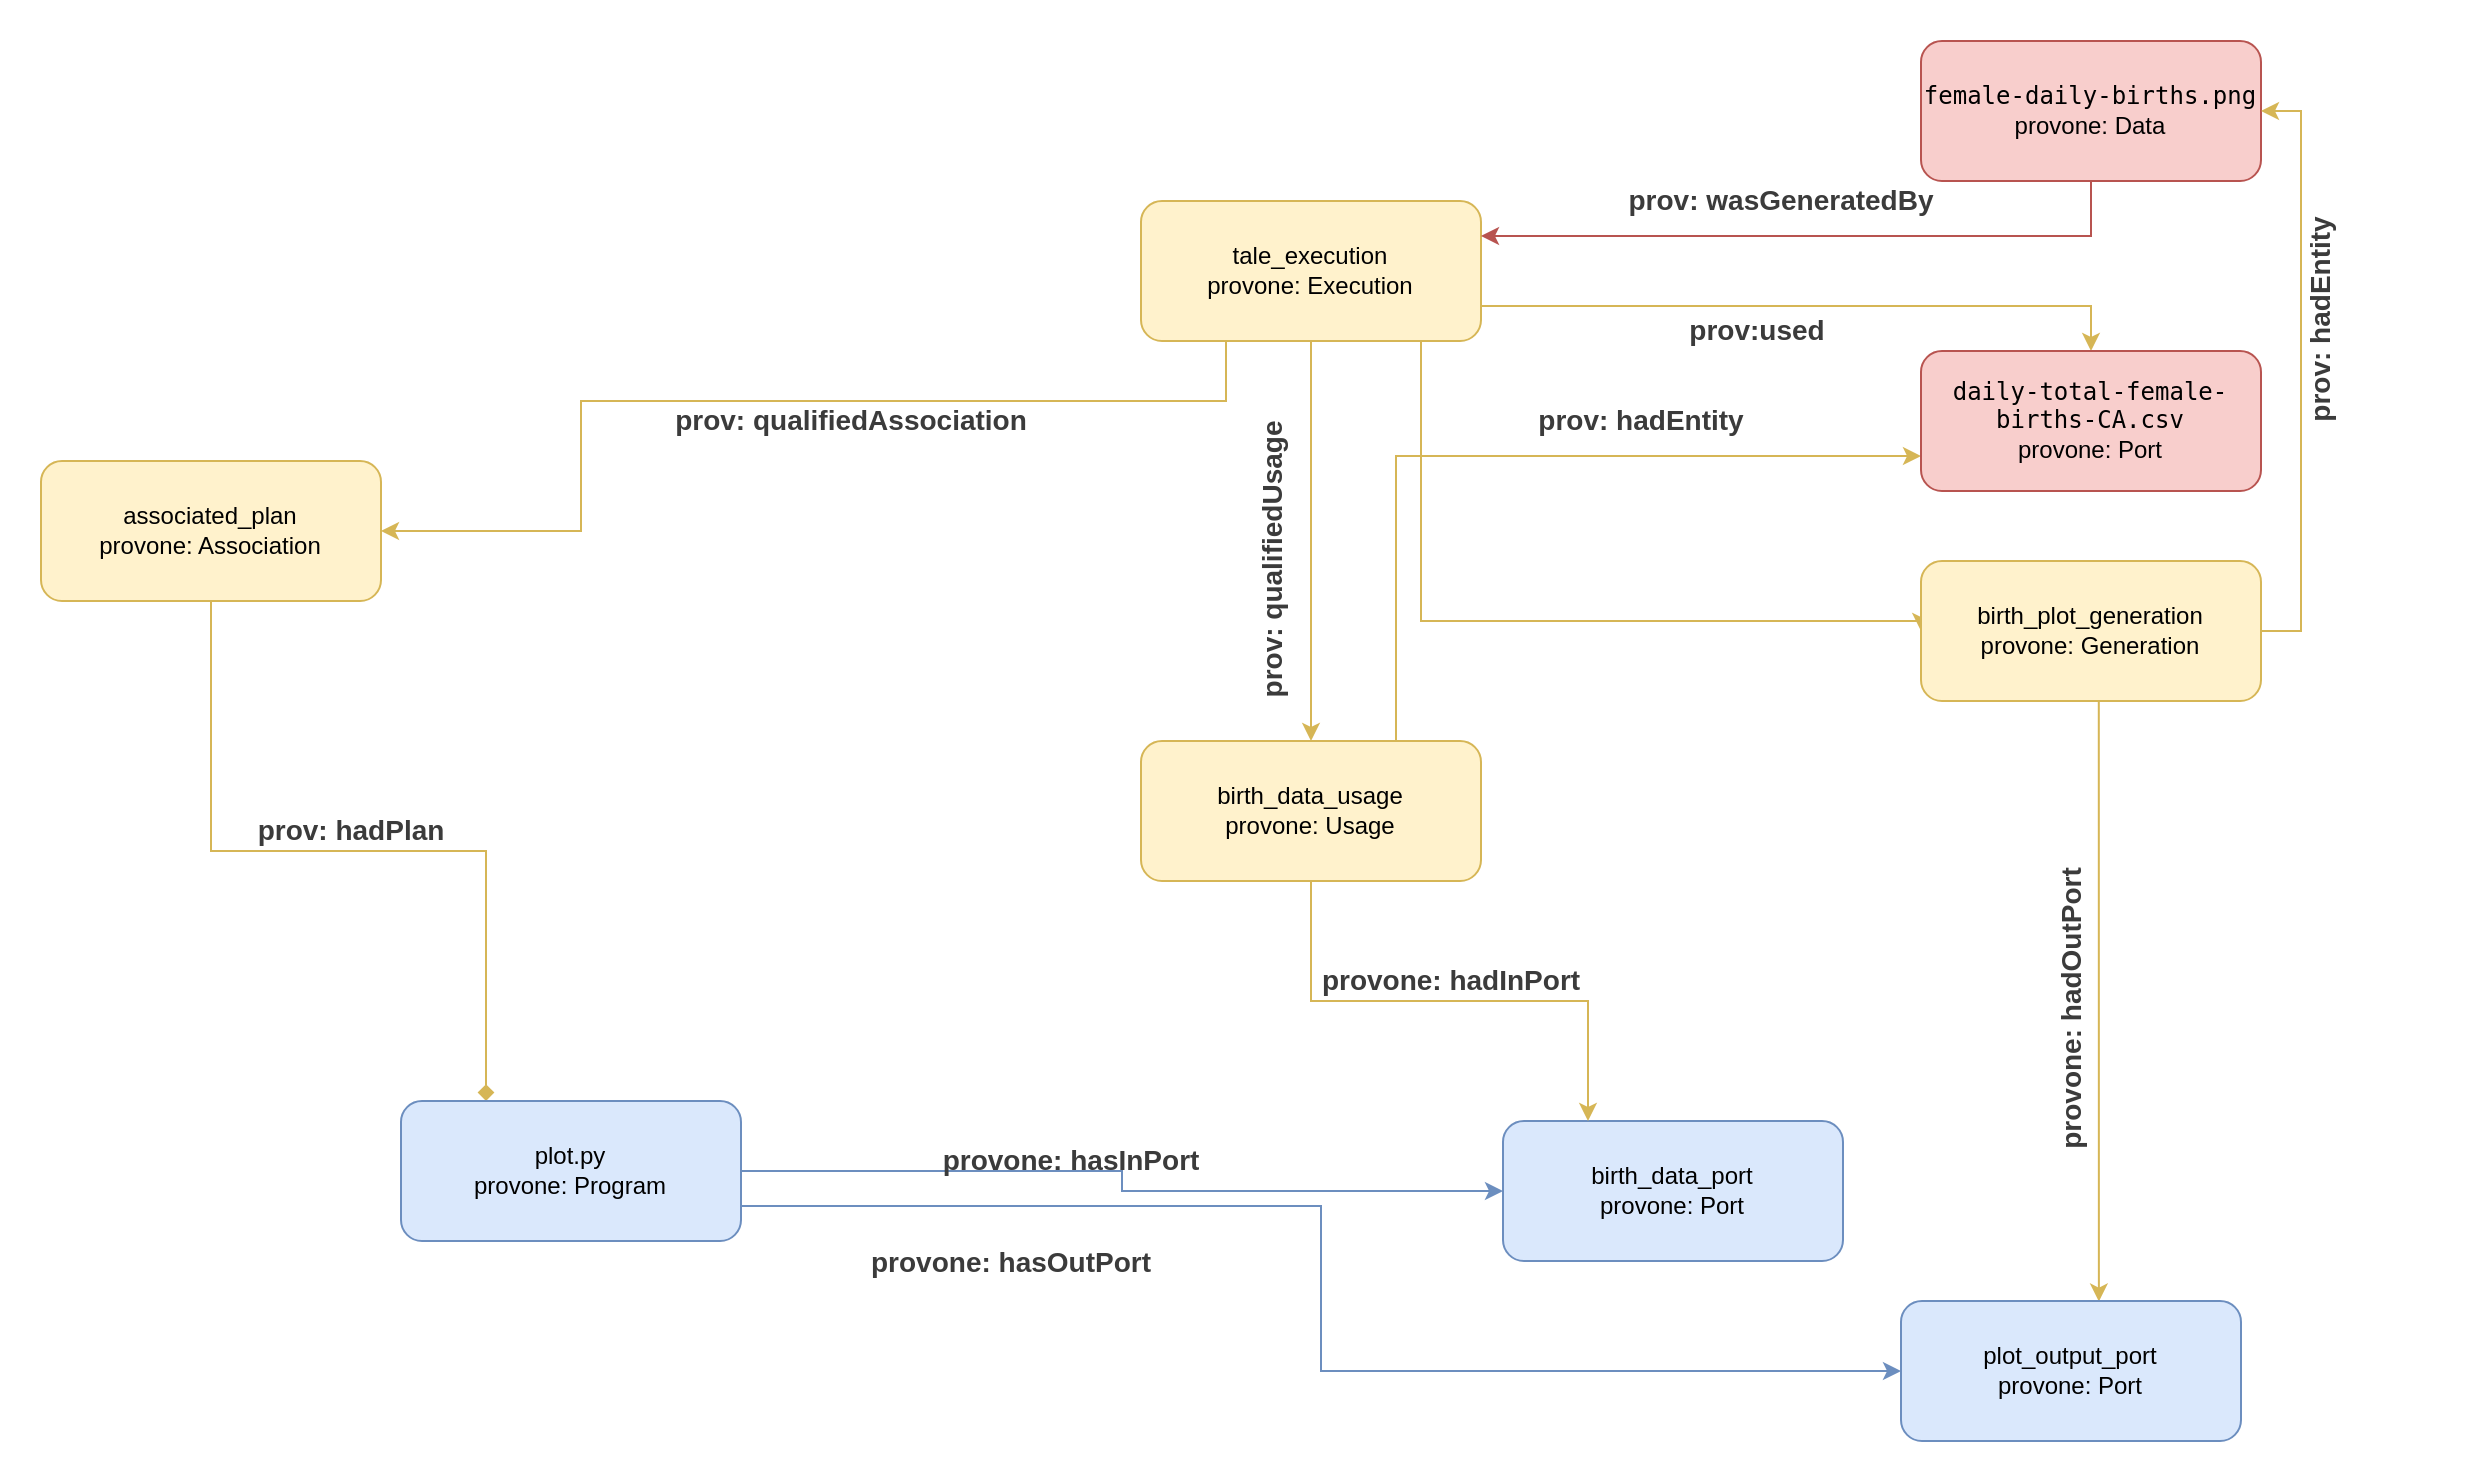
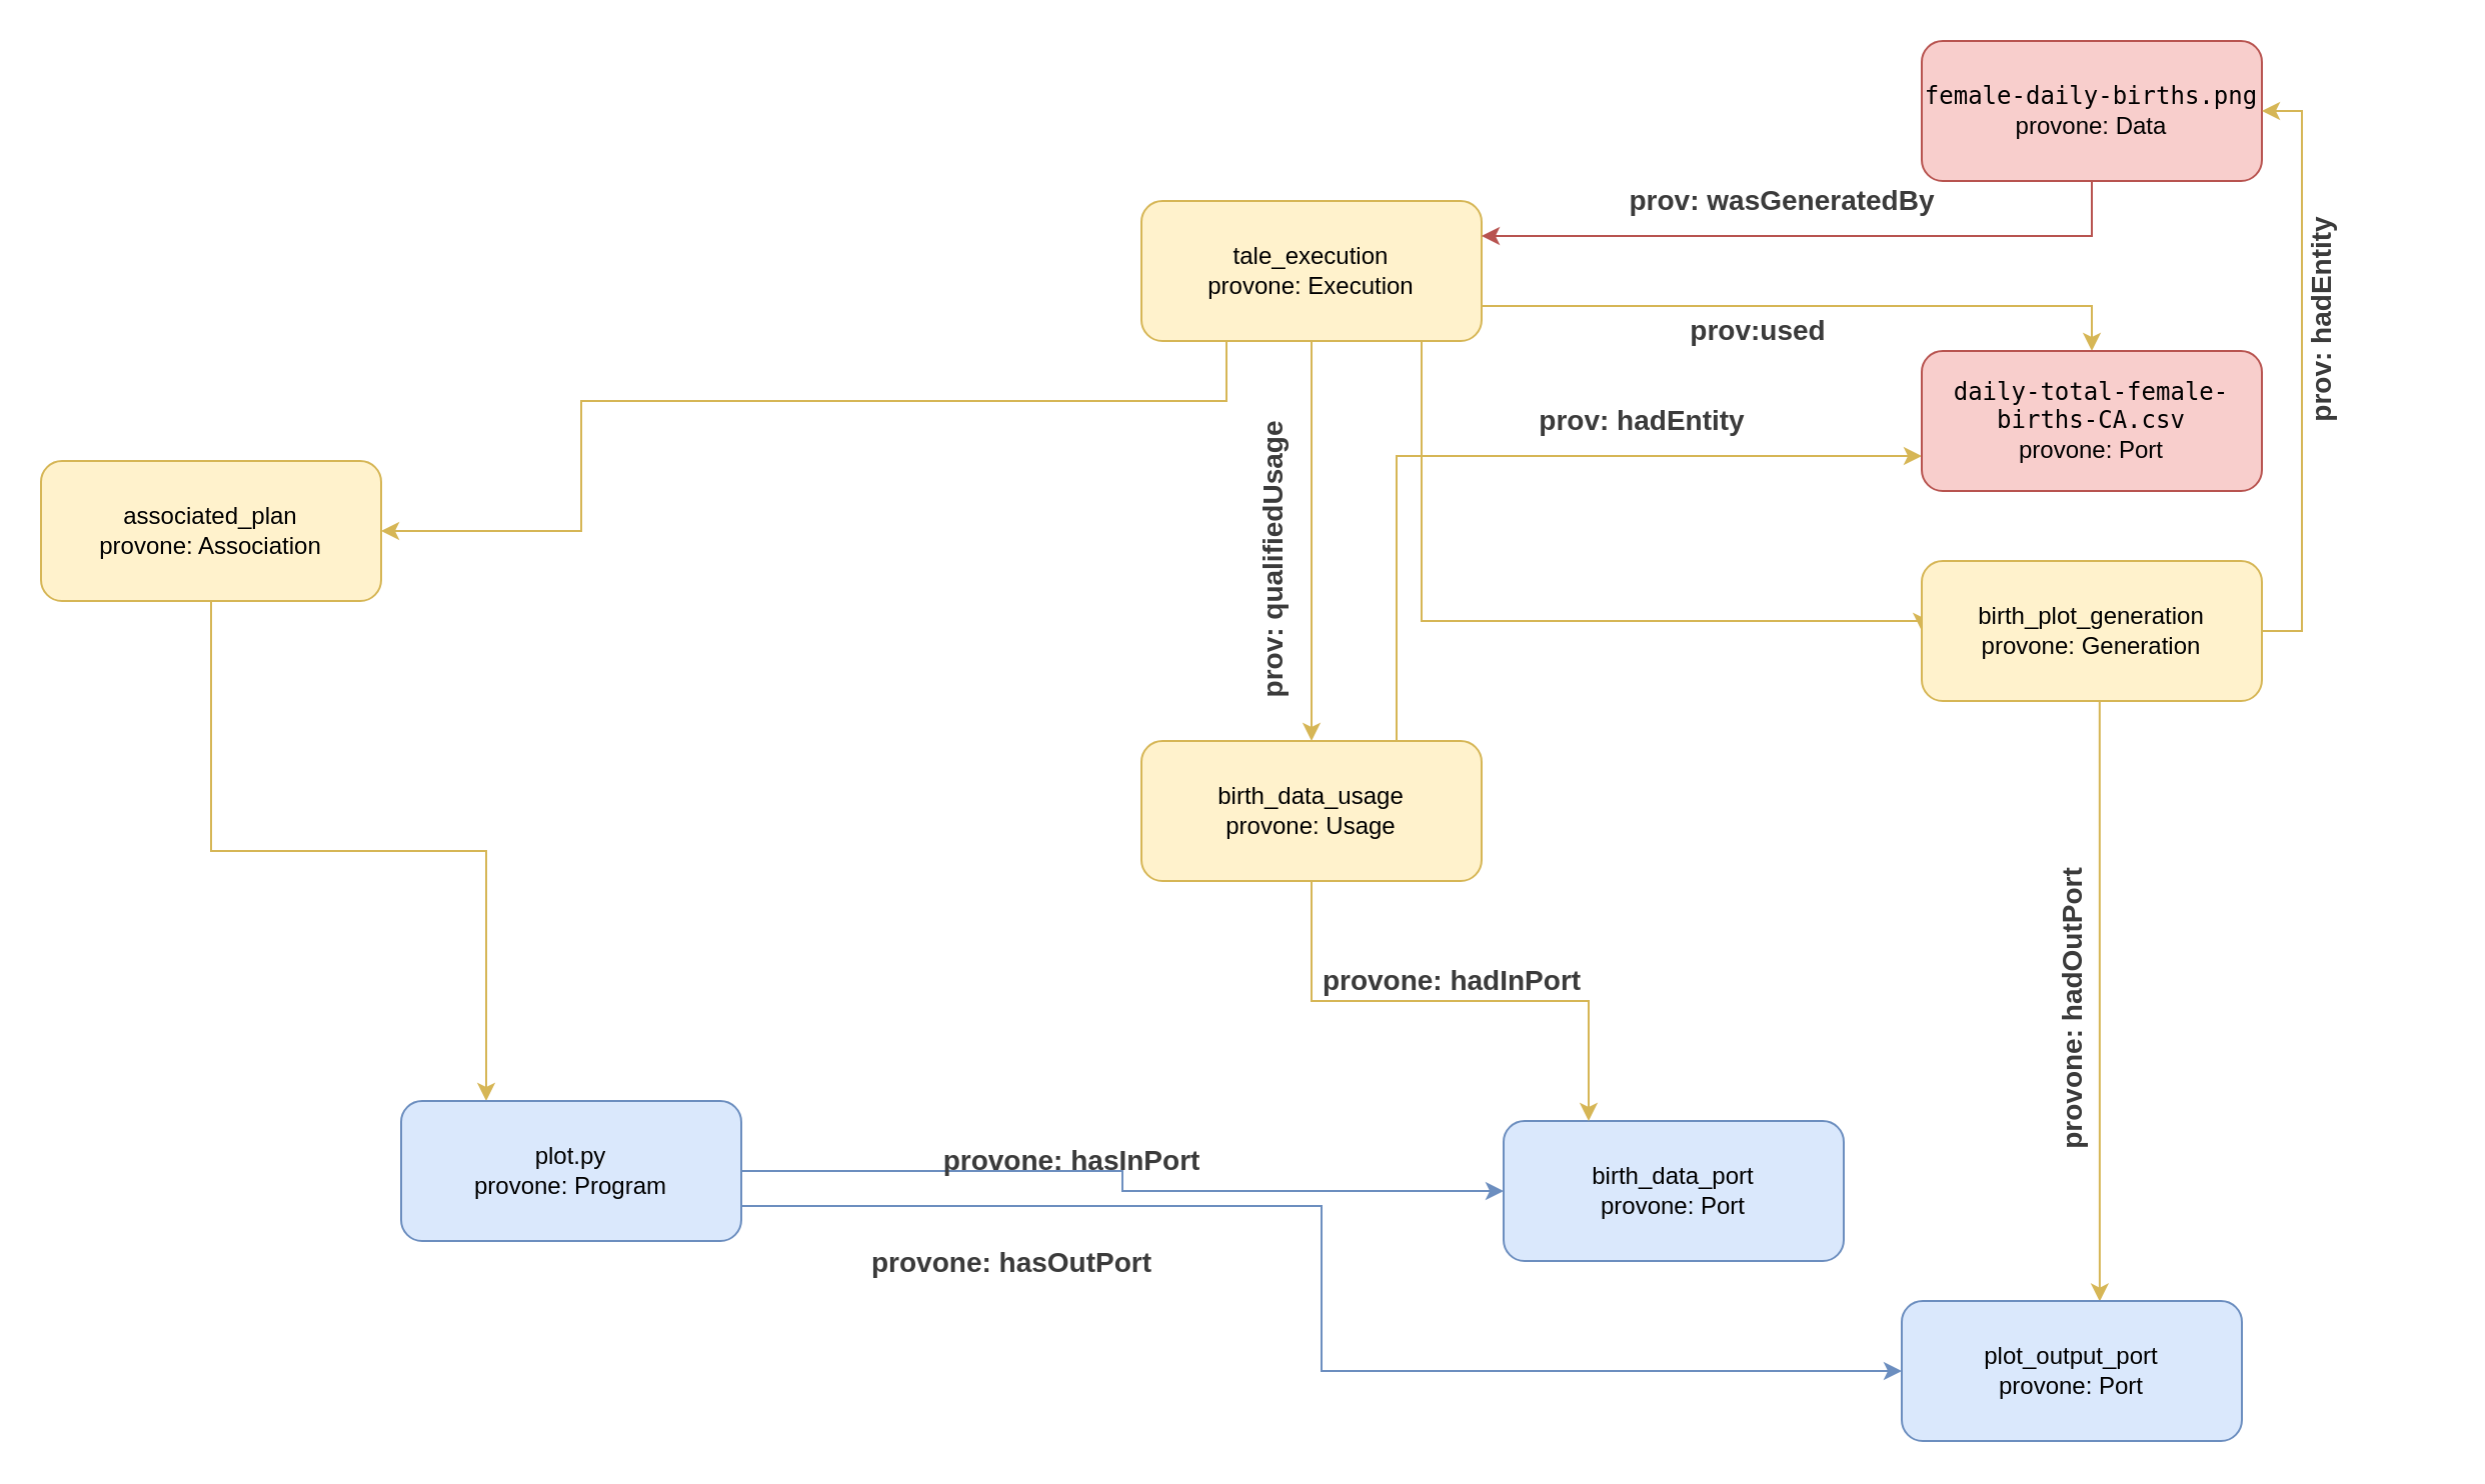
- <mxCell id="19" value="&lt;font style=&quot;font-size: 14px&quot; color=&quot;#3b3b3b&quot;&gt;&lt;b&gt;prov: qualifiedAssociation&lt;/b&gt;&lt;/font&gt;" style="text;html=1;align=center;verticalAlign=middle;resizable=0;points=[];autosize=1;" parent="1" vertex="1"><mxGeometry x="330" y="200" width="190" height="20" as="geometry" /></mxCell>
- <mxCell id="20" value="&lt;b&gt;&lt;font style=&quot;font-size: 14px&quot; color=&quot;#3b3b3b&quot;&gt;prov: hadPlan&lt;/font&gt;&lt;/b&gt;" style="text;html=1;align=center;verticalAlign=middle;resizable=0;points=[];autosize=1;" parent="1" vertex="1"><mxGeometry x="120" y="405" width="110" height="20" as="geometry" /></mxCell>
- <mxCell id="7" value="" style="edgeStyle=orthogonalEdgeStyle;rounded=0;orthogonalLoop=1;jettySize=auto;html=1;entryX=0.25;entryY=0;entryDx=0;entryDy=0;exitX=0.5;exitY=1;exitDx=0;exitDy=0;fillColor=#fff2cc;strokeColor=#d6b656;endArrow=diamond;" parent="1" source="8" target="11" edge="1"><mxGeometry relative="1" as="geometry"><mxPoint x="610" y="380" as="targetPoint" /></mxGeometry></mxCell>
+ <mxCell id="7" value="" style="edgeStyle=orthogonalEdgeStyle;rounded=0;orthogonalLoop=1;jettySize=auto;html=1;entryX=0.25;entryY=0;entryDx=0;entryDy=0;exitX=0.5;exitY=1;exitDx=0;exitDy=0;fillColor=#fff2cc;strokeColor=#d6b656;" parent="1" source="8" target="11" edge="1"><mxGeometry relative="1" as="geometry"><mxPoint x="610" y="380" as="targetPoint" /></mxGeometry></mxCell>
